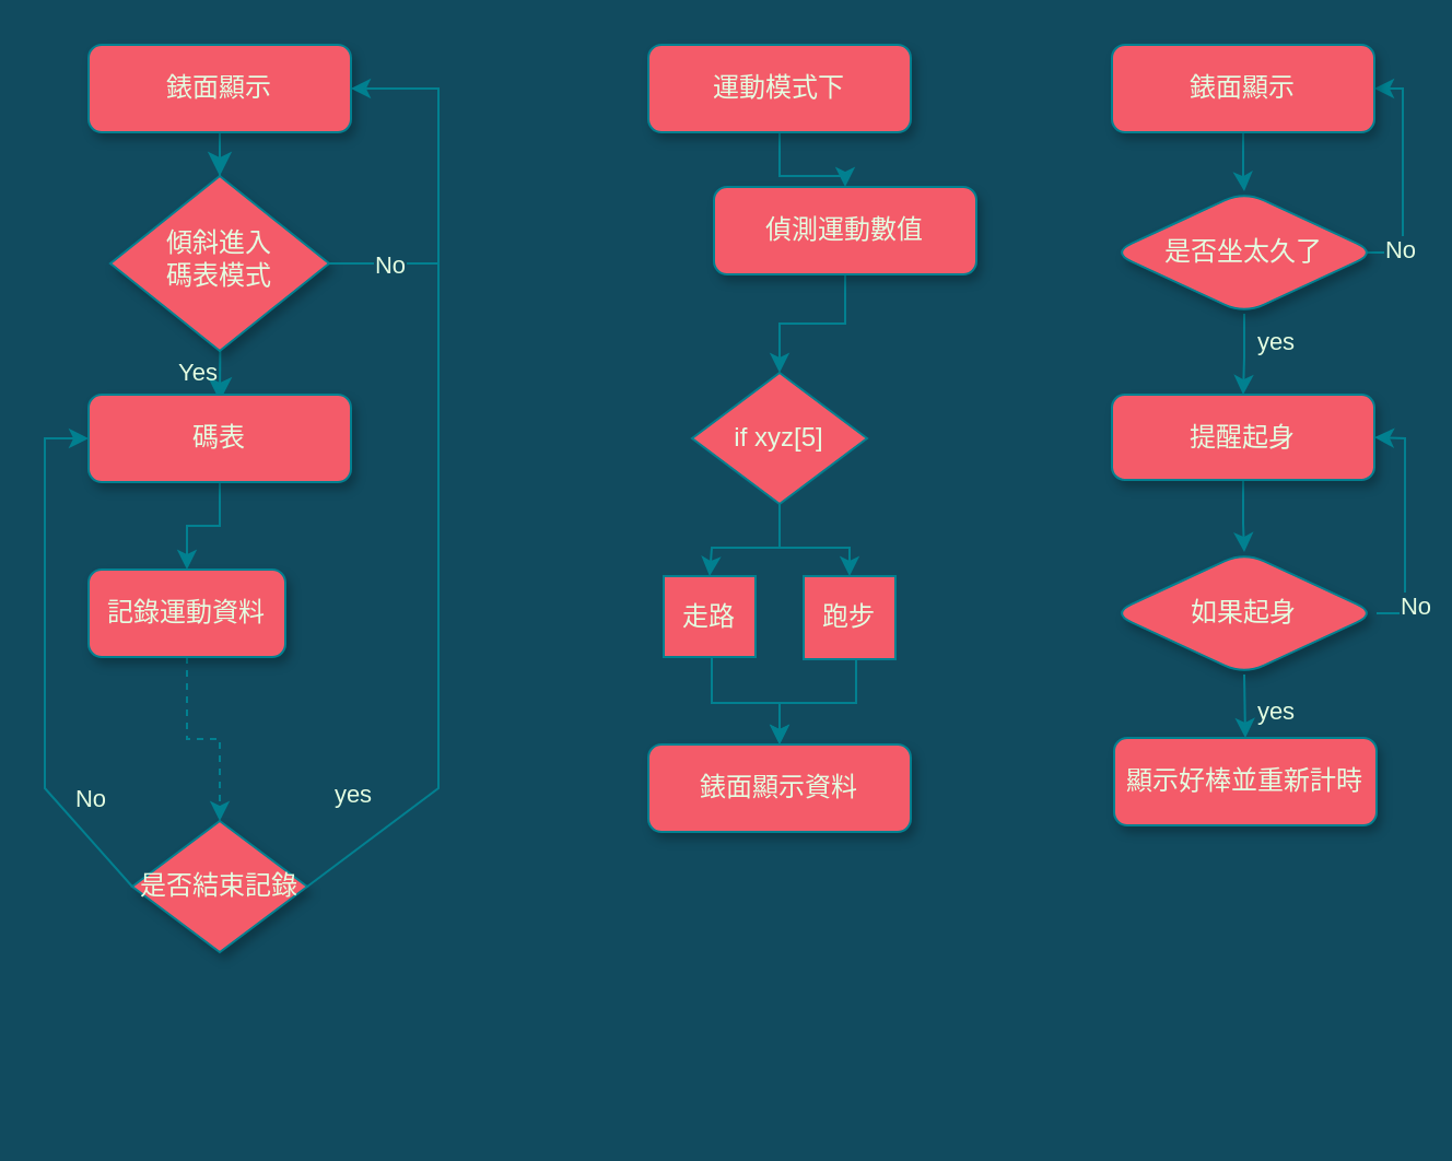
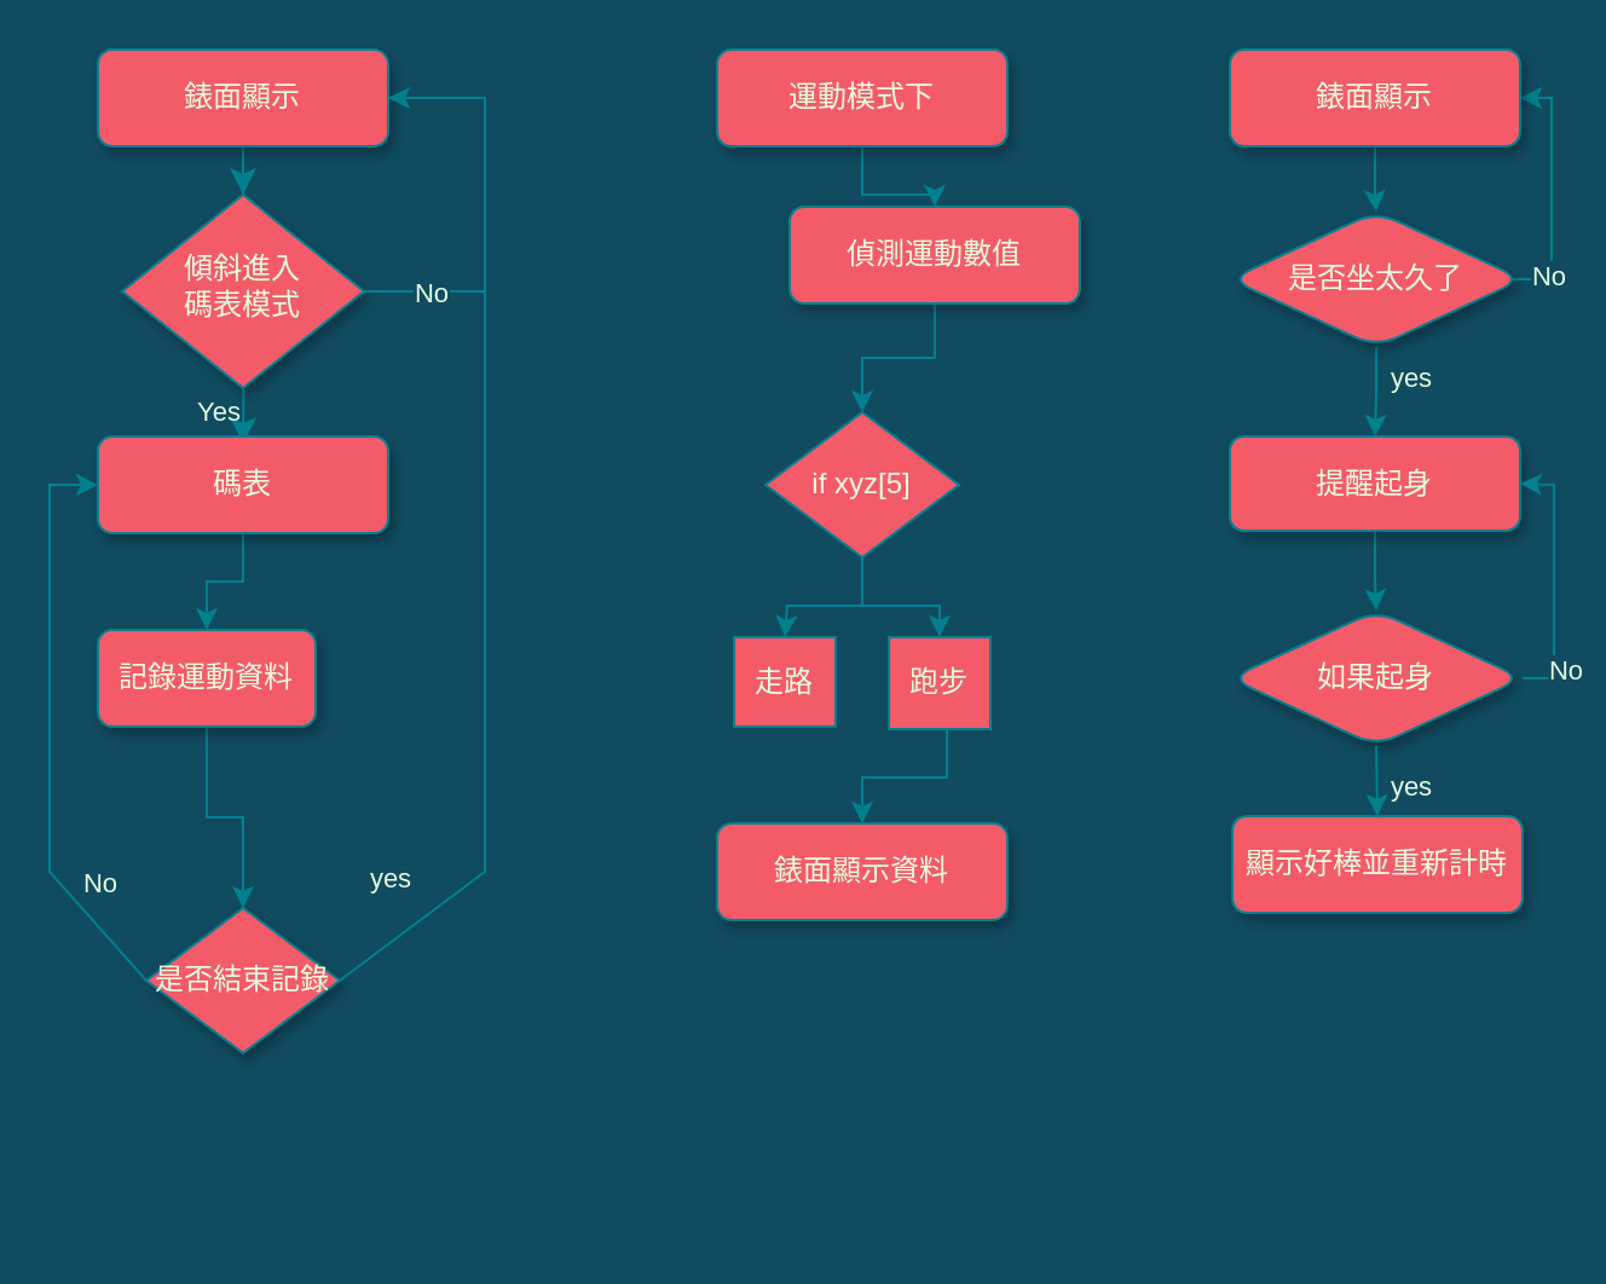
- <mxCell id="26" value="" style="edgeStyle=orthogonalEdgeStyle;rounded=0;orthogonalLoop=1;jettySize=auto;html=1;strokeColor=#028090;fontColor=#E4FDE1;fillColor=#F45B69;" edge="1" parent="1" source="30" target="22"><mxGeometry relative="1" as="geometry"><Array as="points"><mxPoint x="325" y="321" /><mxPoint x="356" y="321" /></Array></mxGeometry></mxCell>
- <mxCell id="9" value="" style="edgeStyle=orthogonalEdgeStyle;rounded=0;orthogonalLoop=1;jettySize=auto;html=1;fontColor=#E4FDE1;labelBorderColor=none;strokeColor=#028090;labelBackgroundColor=#114B5F;dashed=1;" edge="1" parent="1" source="10" target="11"><mxGeometry relative="1" as="geometry" /></mxCell>
+ <mxCell id="9" value="" style="edgeStyle=orthogonalEdgeStyle;rounded=0;orthogonalLoop=1;jettySize=auto;html=1;fontColor=#E4FDE1;labelBorderColor=none;strokeColor=#028090;labelBackgroundColor=#114B5F;" edge="1" parent="1" source="10" target="11"><mxGeometry relative="1" as="geometry" /></mxCell>
